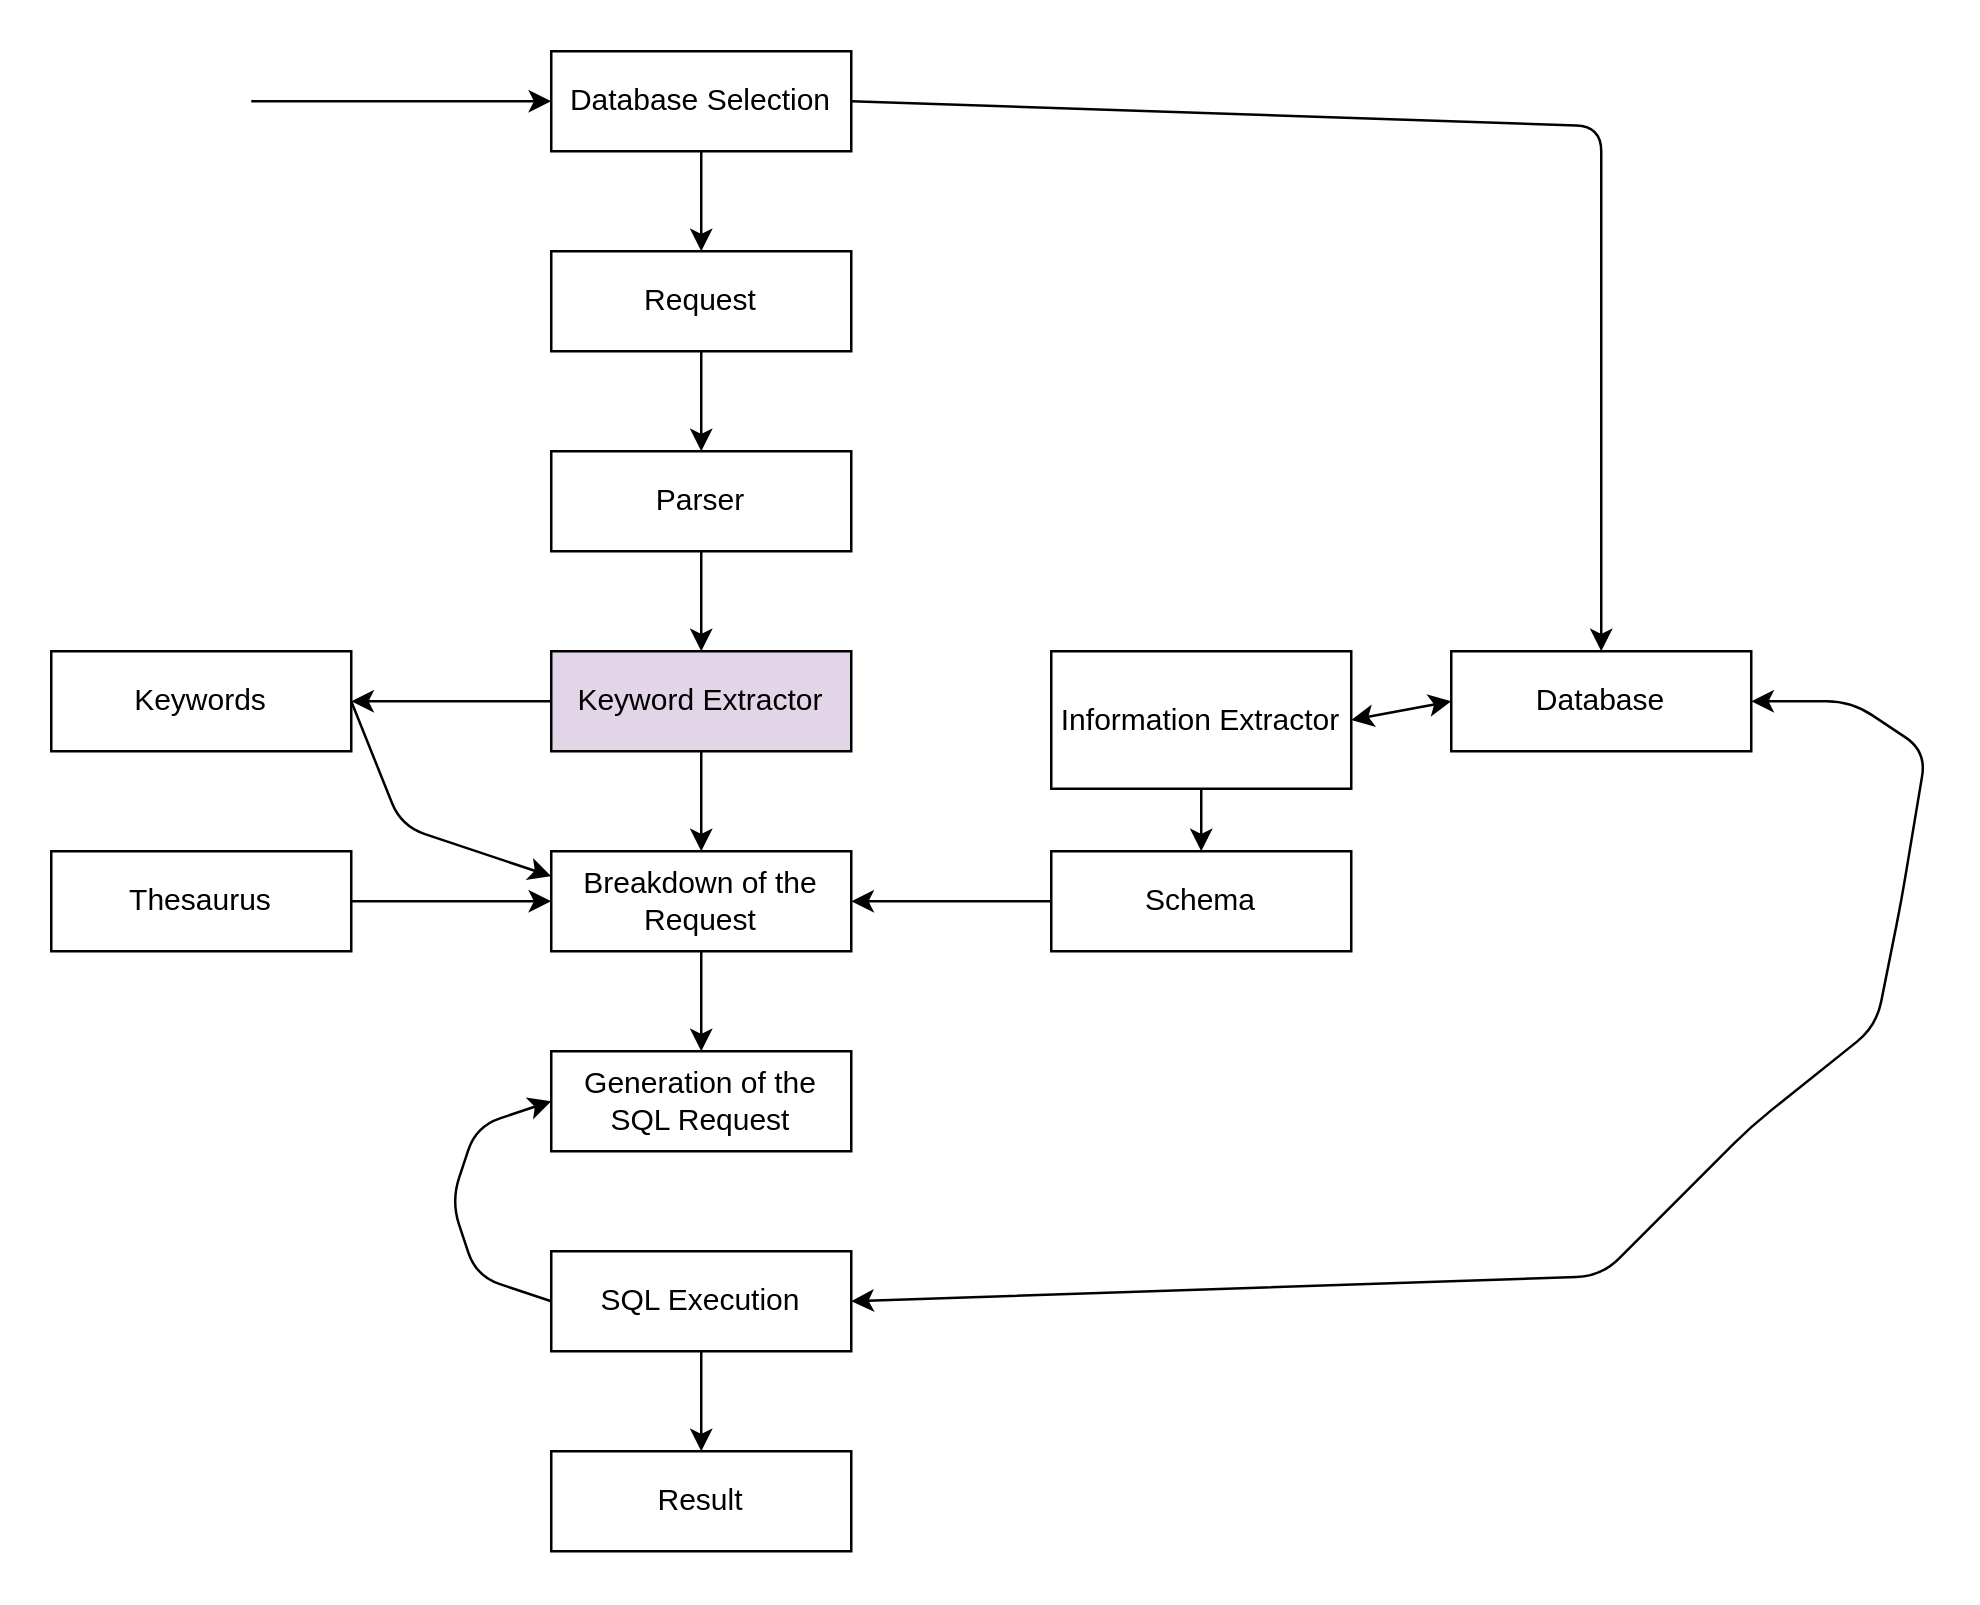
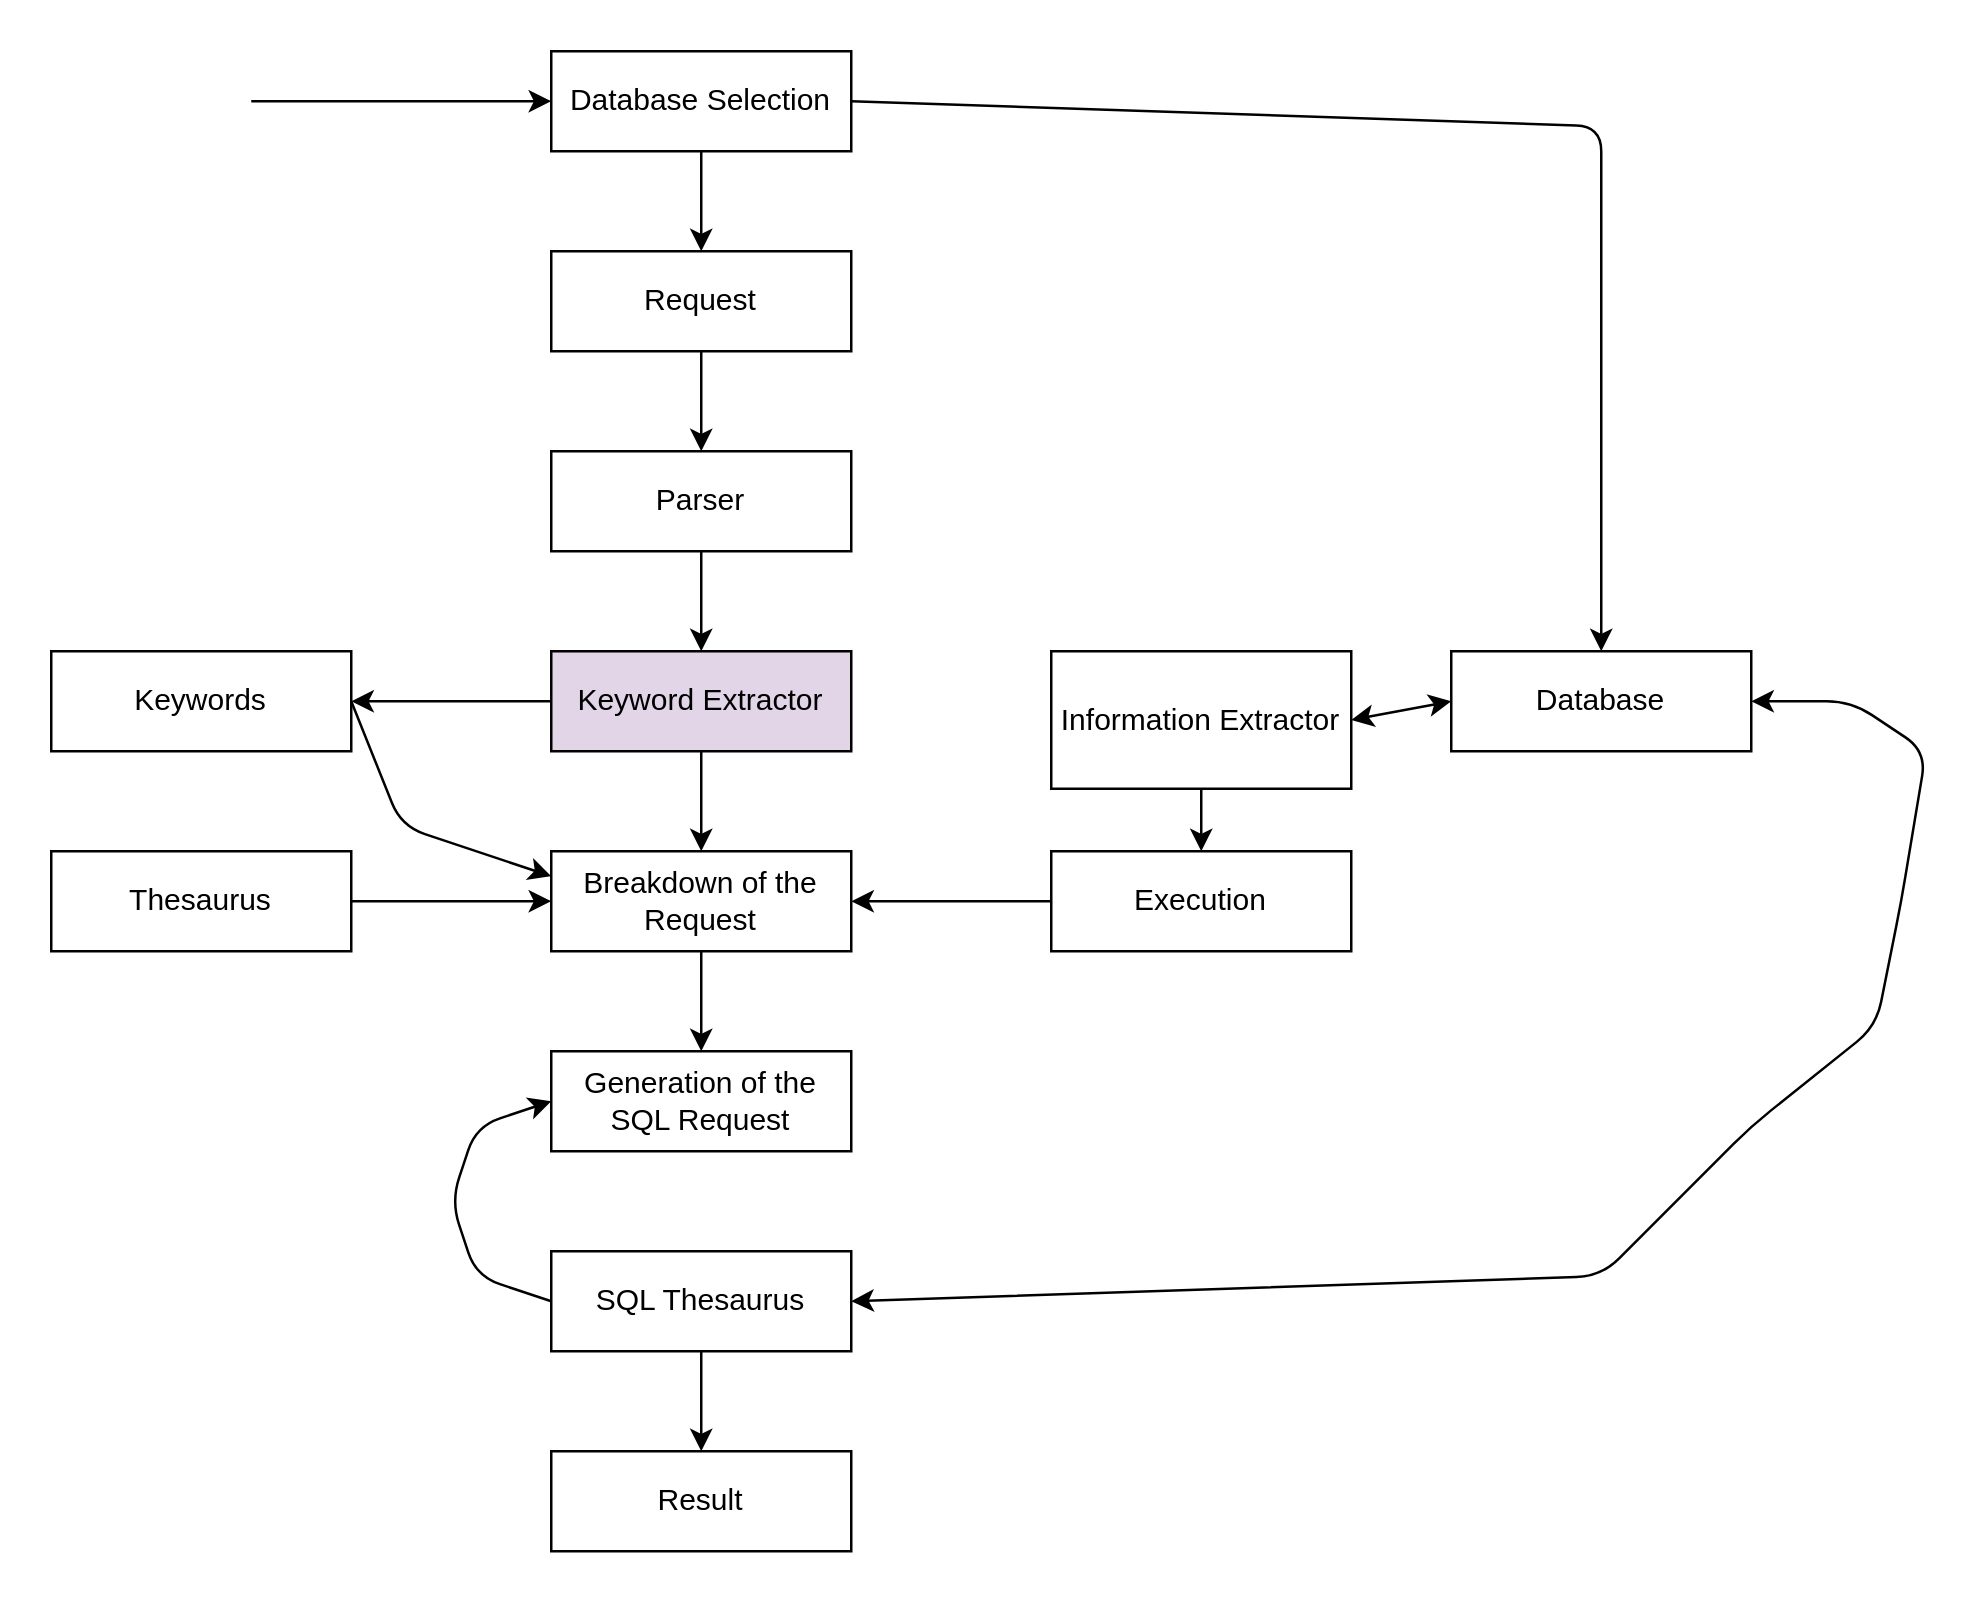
- <mxCell id="16" value="Schema" style="rounded=0;whiteSpace=wrap;html=1;" vertex="1" parent="1"><mxGeometry x="420" y="340" width="120" height="40" as="geometry" /></mxCell>
+ <mxCell id="16" value="Execution" style="rounded=0;whiteSpace=wrap;html=1;" vertex="1" parent="1"><mxGeometry x="420" y="340" width="120" height="40" as="geometry" /></mxCell>
- <mxCell id="20" value="SQL Execution" style="rounded=0;whiteSpace=wrap;html=1;" vertex="1" parent="1"><mxGeometry x="220" y="500" width="120" height="40" as="geometry" /></mxCell>
+ <mxCell id="20" value="SQL Thesaurus" style="rounded=0;whiteSpace=wrap;html=1;" vertex="1" parent="1"><mxGeometry x="220" y="500" width="120" height="40" as="geometry" /></mxCell>
